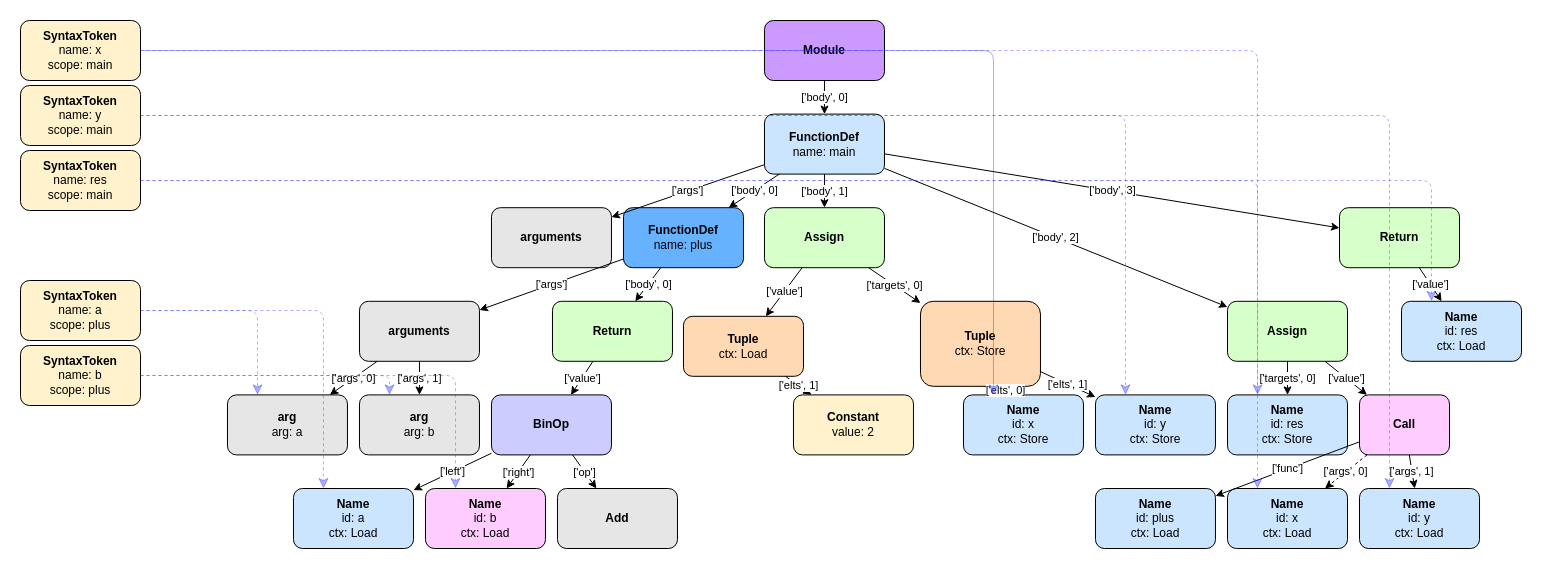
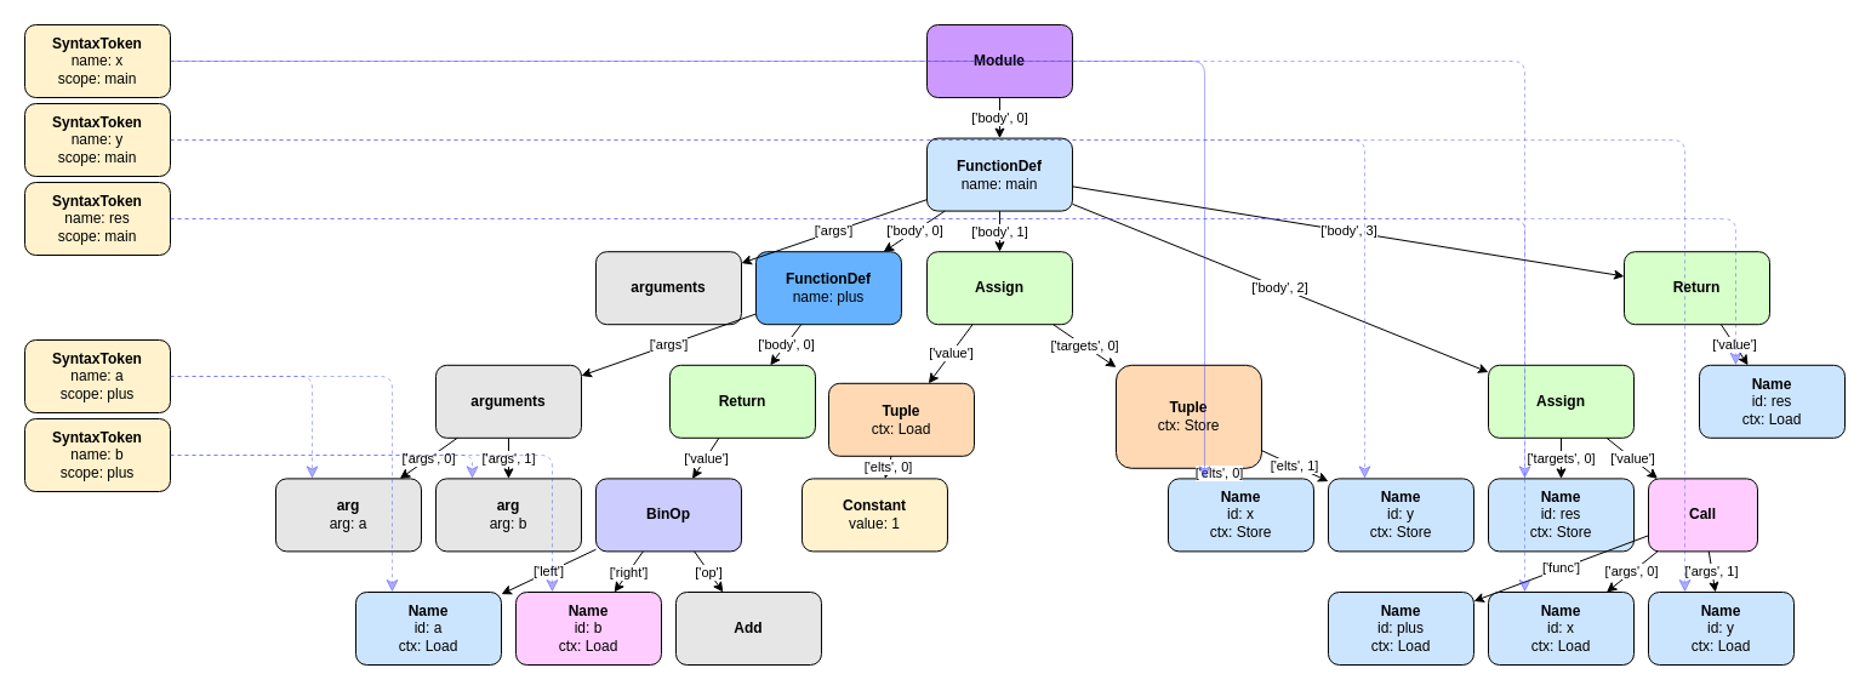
+ <mxCell id="45" value="['elts', 0]" style="endArrow=classic;html=1;strokeColor=#000000" parent="1" source="18" target="19" edge="1"><mxGeometry width="50" height="50" relative="1" as="geometry"><mxPoint x="570" y="460" as="sourcePoint" /><mxPoint x="620" y="410" as="targetPoint" /></mxGeometry></mxCell>
- <mxCell id="46" value="['elts', 1]" style="endArrow=classic;html=1;strokeColor=#000000" parent="1" source="18" target="20" edge="1"><mxGeometry width="50" height="50" relative="1" as="geometry"><mxPoint x="570" y="460" as="sourcePoint" /><mxPoint x="620" y="410" as="targetPoint" /></mxGeometry></mxCell>
+ <mxCell id="19" value="&lt;b&gt;Constant&lt;/b&gt;&lt;br&gt;value: 1" style="whiteSpace=wrap;html=1;rounded=1;fillColor=#FFF2CC;strokeColor=#000000" parent="1" vertex="1"><mxGeometry x="660.98" y="394.4" width="120" height="60" as="geometry" /></mxCell>
- <mxCell id="20" value="&lt;b&gt;Constant&lt;/b&gt;&lt;br&gt;value: 2" style="whiteSpace=wrap;html=1;rounded=1;fillColor=#FFF2CC;strokeColor=#000000" parent="1" vertex="1"><mxGeometry x="792.98" y="394.4" width="120" height="60" as="geometry" /></mxCell>
- <mxCell id="51" value="['args', 0]" style="endArrow=classic;html=1;strokeColor=#000000;dashed=1;" parent="1" source="23" target="25" edge="1"><mxGeometry width="50" height="50" relative="1" as="geometry"><mxPoint x="570" y="460" as="sourcePoint" /><mxPoint x="620" y="410" as="targetPoint" /></mxGeometry></mxCell>
+ <mxCell id="51" value="['args', 0]" style="endArrow=classic;html=1;strokeColor=#000000" parent="1" source="23" target="25" edge="1"><mxGeometry width="50" height="50" relative="1" as="geometry"><mxPoint x="570" y="460" as="sourcePoint" /><mxPoint x="620" y="410" as="targetPoint" /></mxGeometry></mxCell>
